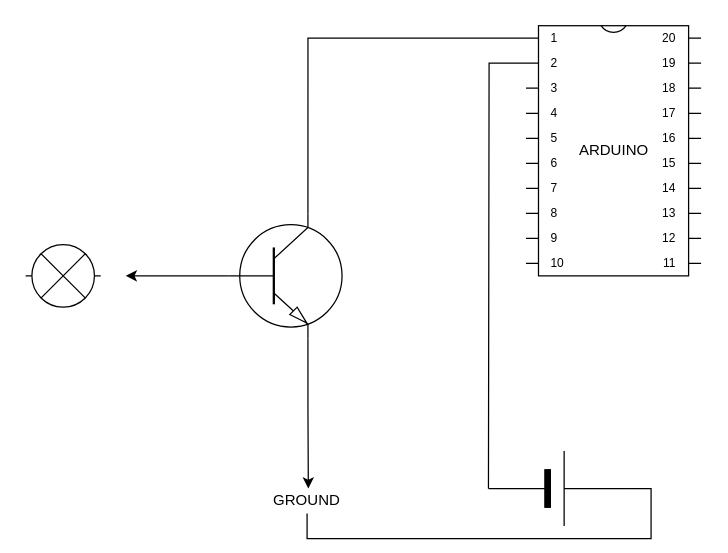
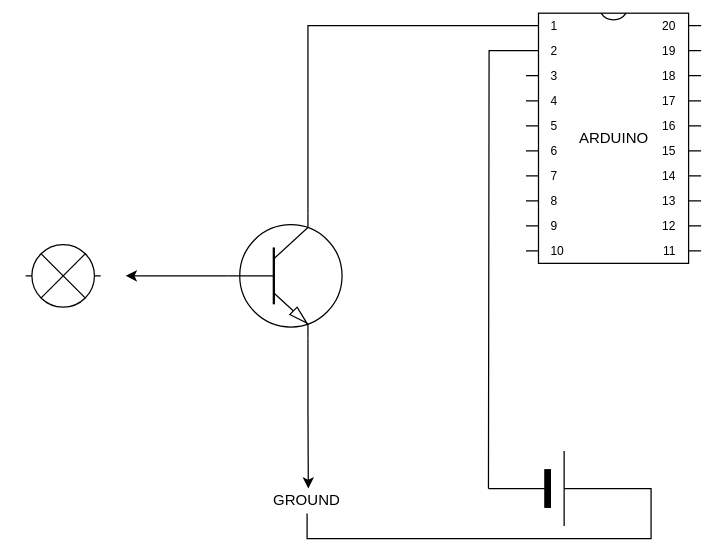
- <mxCell id="8" value="&lt;div&gt;ARDUINO&lt;/div&gt;" style="shadow=0;dashed=0;align=center;html=1;strokeWidth=1;shape=mxgraph.electrical.logic_gates.dual_inline_ic;labelNames=a,b,c,d,e,f,g,h,i,j,k,l,m,n,o,p,q,r,s,t;" vertex="1" parent="1"><mxGeometry x="420" y="20" width="140" height="200" as="geometry" /></mxCell>
+ <mxCell id="8" value="&lt;div&gt;ARDUINO&lt;/div&gt;" style="shadow=0;dashed=0;align=center;html=1;strokeWidth=1;shape=mxgraph.electrical.logic_gates.dual_inline_ic;labelNames=a,b,c,d,e,f,g,h,i,j,k,l,m,n,o,p,q,r,s,t;" vertex="1" parent="1"><mxGeometry x="420" y="10" width="140" height="200" as="geometry" /></mxCell>
